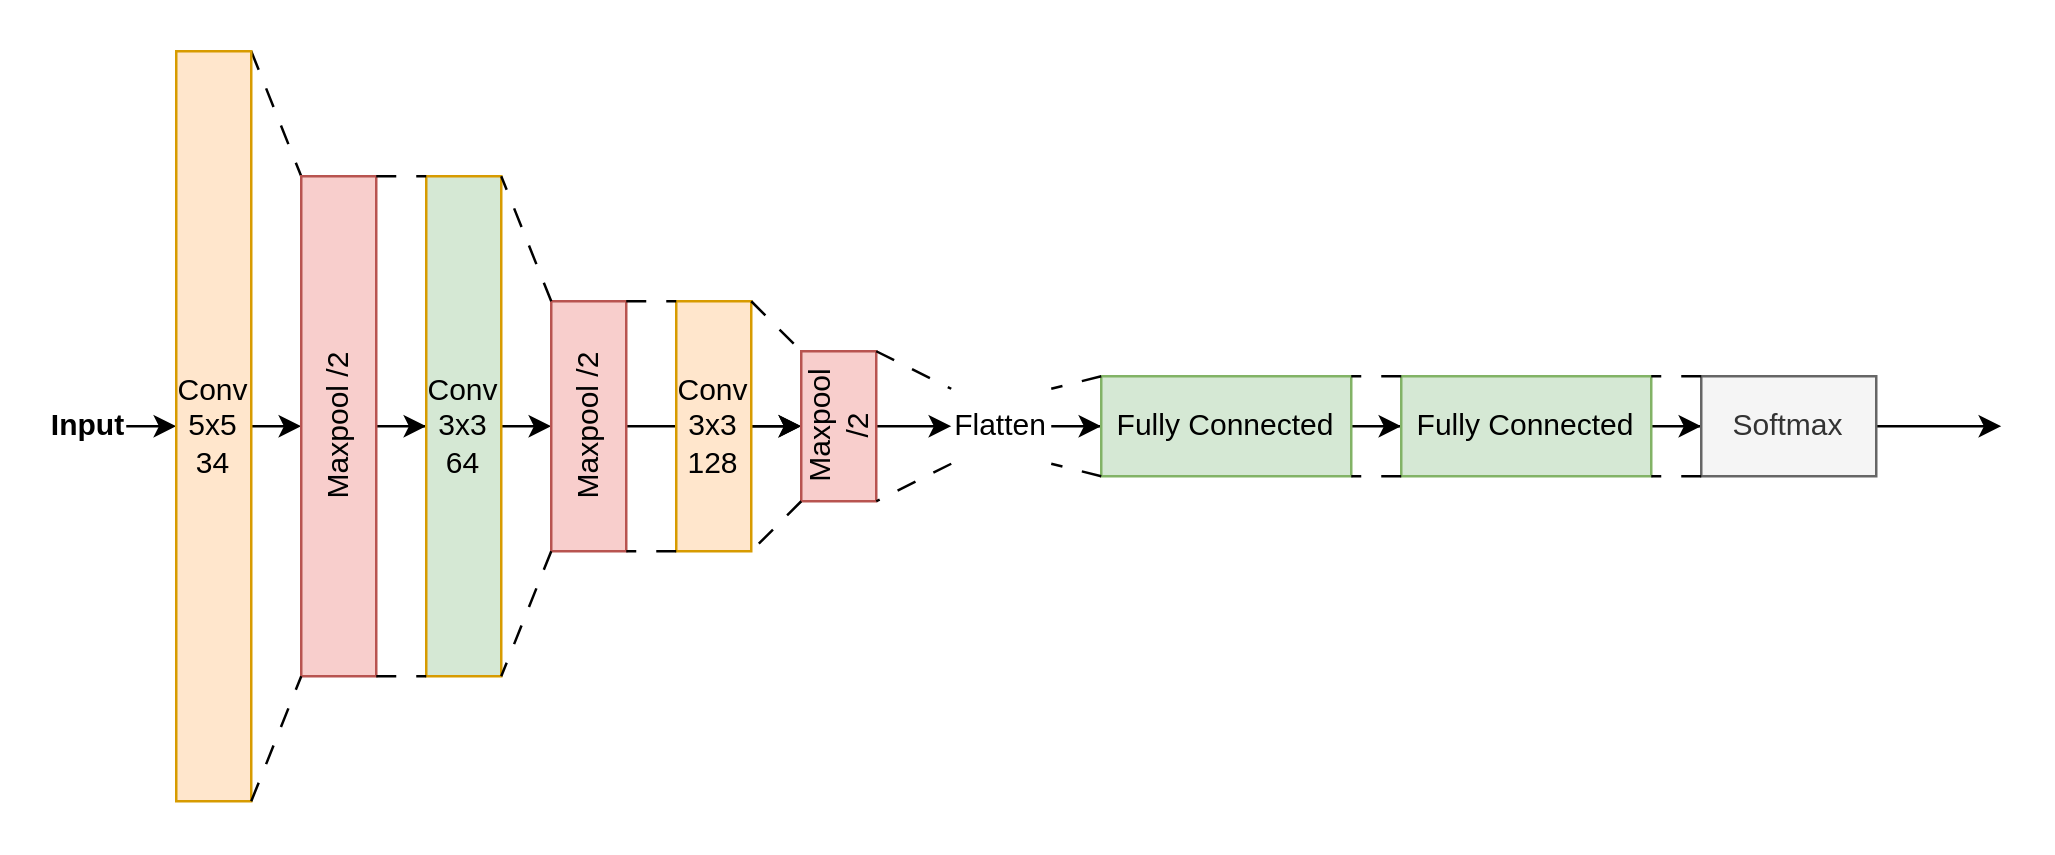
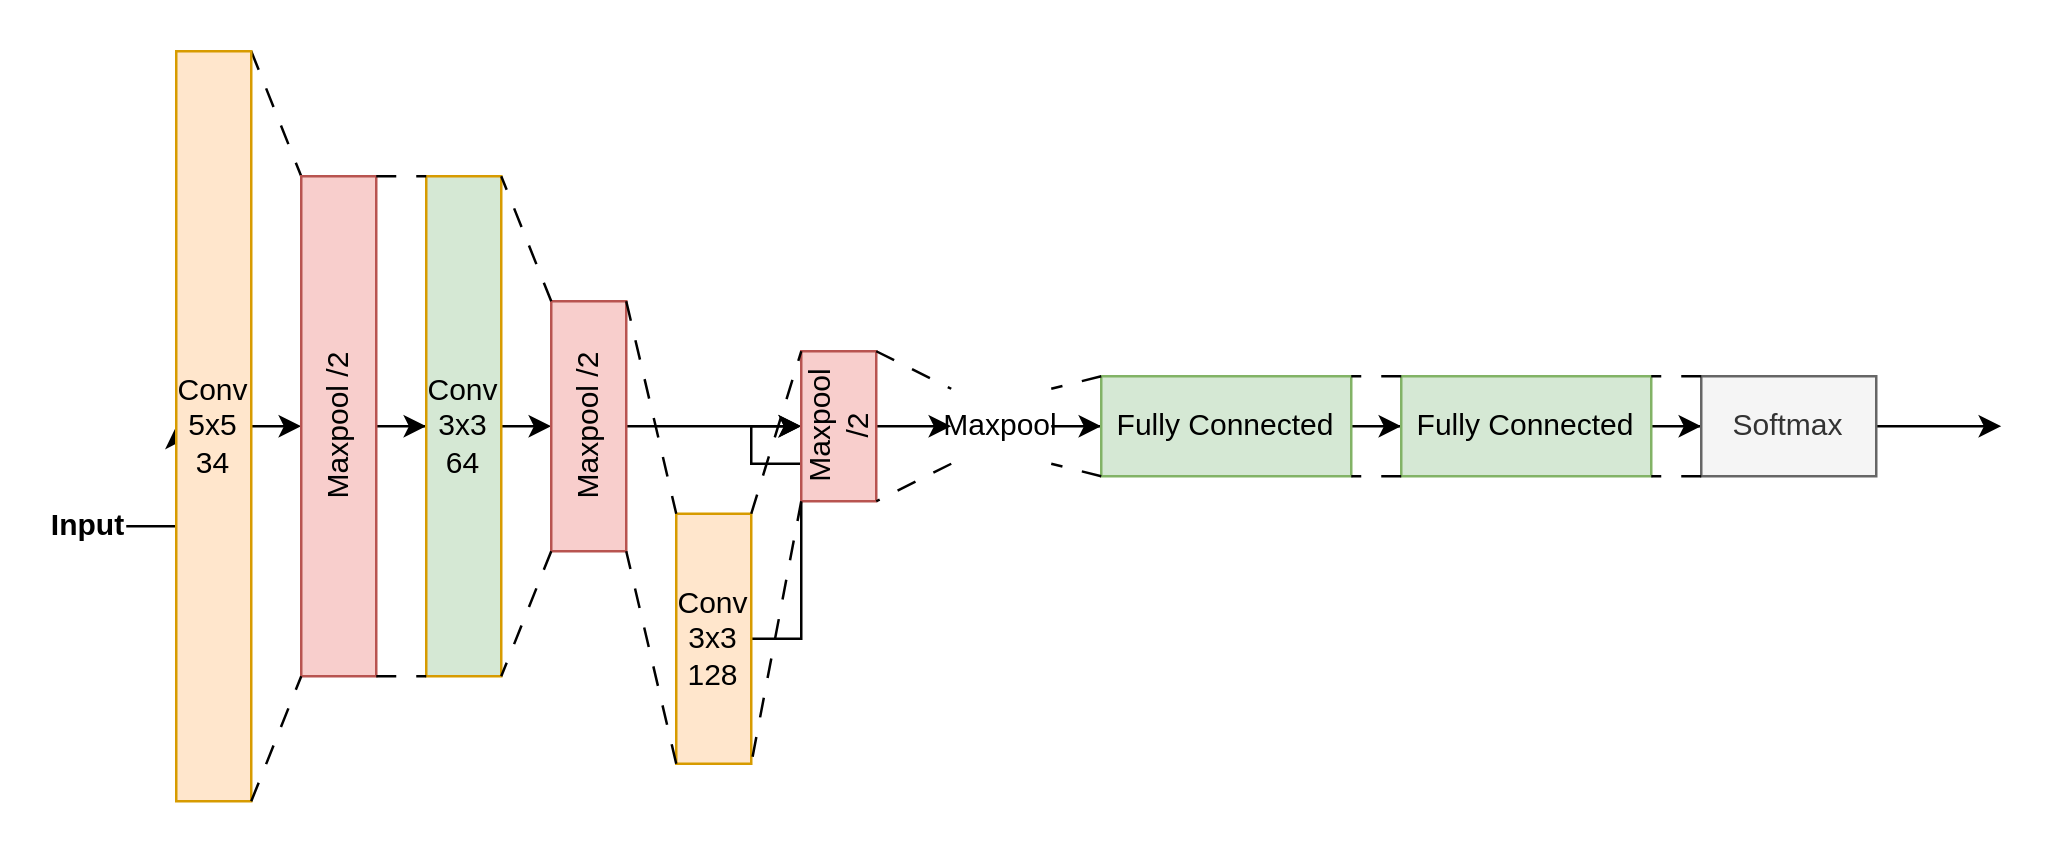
- <mxCell id="3" value="Input" style="text;html=1;align=center;verticalAlign=middle;whiteSpace=wrap;rounded=0;fontStyle=1" vertex="1" parent="1"><mxGeometry x="20" y="155" width="30" height="30" as="geometry" /></mxCell>
+ <mxCell id="3" value="Input" style="text;html=1;align=center;verticalAlign=middle;whiteSpace=wrap;rounded=0;fontStyle=1" vertex="1" parent="1"><mxGeometry x="20" y="195" width="30" height="30" as="geometry" /></mxCell>
- <mxCell id="14" value="&lt;div&gt;Conv&lt;/div&gt;&lt;div&gt;3x3&lt;/div&gt;&lt;div&gt;128&lt;/div&gt;" style="rounded=0;whiteSpace=wrap;html=1;fillColor=#ffe6cc;strokeColor=#d79b00;" vertex="1" parent="1"><mxGeometry x="270" y="120" width="30" height="100" as="geometry" /></mxCell>
+ <mxCell id="14" value="&lt;div&gt;Conv&lt;/div&gt;&lt;div&gt;3x3&lt;/div&gt;&lt;div&gt;128&lt;/div&gt;" style="rounded=0;whiteSpace=wrap;html=1;fillColor=#ffe6cc;strokeColor=#d79b00;" vertex="1" parent="1"><mxGeometry x="270" y="205" width="30" height="100" as="geometry" /></mxCell>
- <mxCell id="18" value="Flatten" style="text;html=1;align=center;verticalAlign=middle;whiteSpace=wrap;rounded=0;" vertex="1" parent="1"><mxGeometry x="380" y="155" width="40" height="30" as="geometry" /></mxCell>
+ <mxCell id="18" value="Maxpool" style="text;html=1;align=center;verticalAlign=middle;whiteSpace=wrap;rounded=0;" vertex="1" parent="1"><mxGeometry x="380" y="155" width="40" height="30" as="geometry" /></mxCell>
